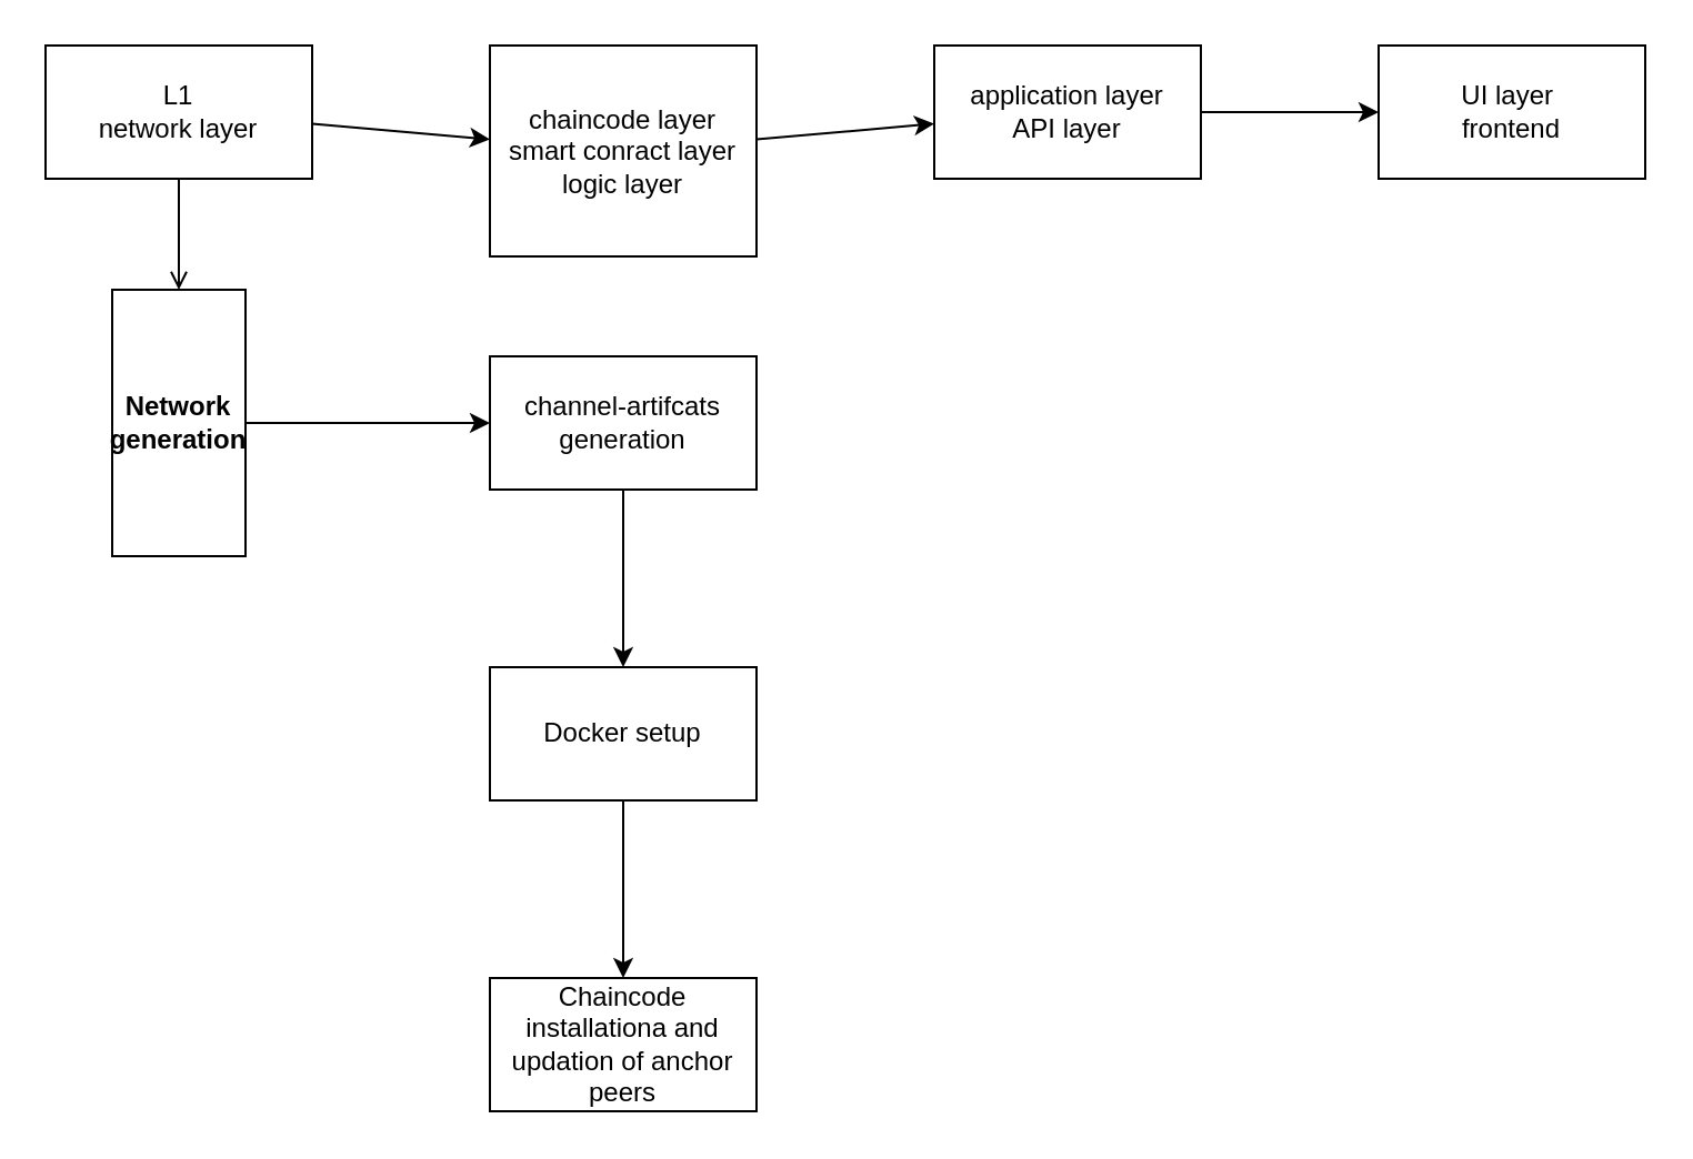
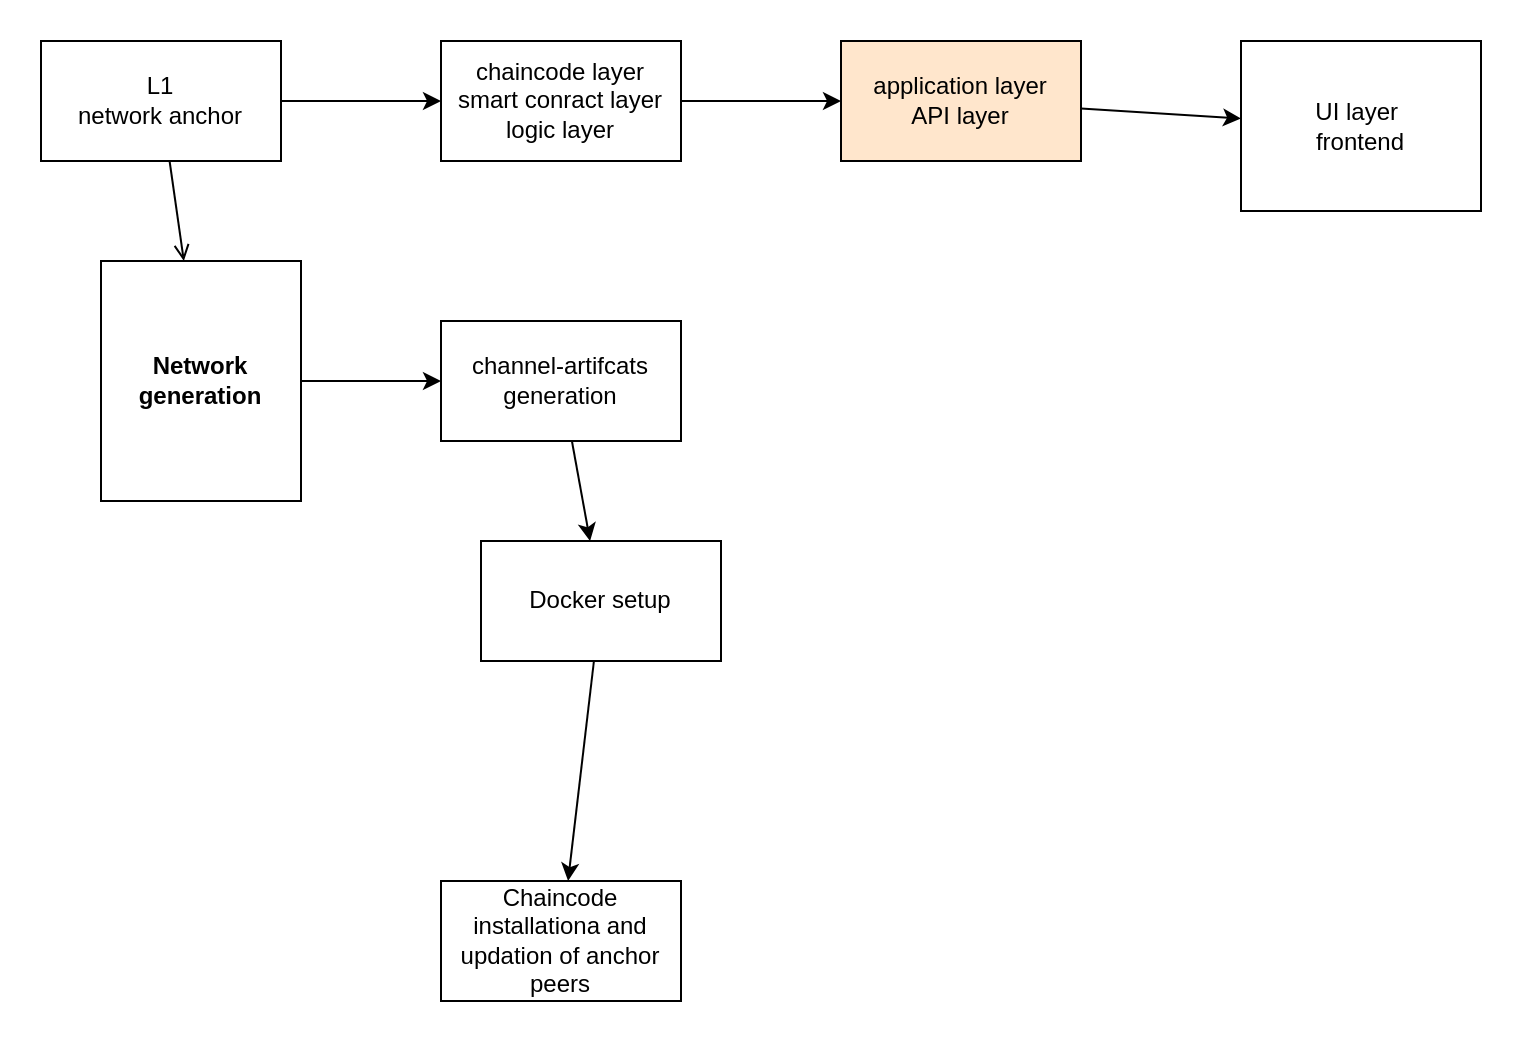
- <mxCell id="4" value="L1&lt;br&gt;network layer" style="whiteSpace=wrap;html=1;" parent="1" vertex="1"><mxGeometry x="20" y="20" width="120" height="60" as="geometry" /></mxCell>
+ <mxCell id="4" value="L1&lt;br&gt;network anchor" style="whiteSpace=wrap;html=1;" parent="1" vertex="1"><mxGeometry x="20" y="20" width="120" height="60" as="geometry" /></mxCell>
- <mxCell id="8" value="application layer&lt;br&gt;API layer&lt;br&gt;" style="whiteSpace=wrap;html=1;" parent="1" vertex="1"><mxGeometry x="420" y="20" width="120" height="60" as="geometry" /></mxCell>
+ <mxCell id="8" value="application layer&lt;br&gt;API layer&lt;br&gt;" style="whiteSpace=wrap;html=1;fillColor=#ffe6cc;" parent="1" vertex="1"><mxGeometry x="420" y="20" width="120" height="60" as="geometry" /></mxCell>
- <mxCell id="9" value="UI layer&amp;nbsp;&lt;br&gt;frontend&lt;br&gt;" style="whiteSpace=wrap;html=1;" parent="1" vertex="1"><mxGeometry x="620" y="20" width="120" height="60" as="geometry" /></mxCell>
+ <mxCell id="9" value="UI layer&amp;nbsp;&lt;br&gt;frontend&lt;br&gt;" style="whiteSpace=wrap;html=1;" parent="1" vertex="1"><mxGeometry x="620" y="20" width="120" height="85" as="geometry" /></mxCell>
- <mxCell id="6" value="chaincode layer&lt;br&gt;smart conract layer&lt;br&gt;logic layer" style="whiteSpace=wrap;html=1;" parent="1" vertex="1"><mxGeometry x="220" y="20" width="120" height="95" as="geometry" /></mxCell>
+ <mxCell id="6" value="chaincode layer&lt;br&gt;smart conract layer&lt;br&gt;logic layer" style="whiteSpace=wrap;html=1;" parent="1" vertex="1"><mxGeometry x="220" y="20" width="120" height="60" as="geometry" /></mxCell>
- <mxCell id="11" value="Network generation&lt;br&gt;" style="whiteSpace=wrap;html=1;fontStyle=1;direction=south;" parent="1" vertex="1"><mxGeometry x="50" y="130" width="60" height="120" as="geometry" /></mxCell>
+ <mxCell id="11" value="Network generation&lt;br&gt;" style="whiteSpace=wrap;html=1;fontStyle=1;direction=south;" parent="1" vertex="1"><mxGeometry x="50" y="130" width="100" height="120" as="geometry" /></mxCell>
- <mxCell id="15" value="Docker setup" style="whiteSpace=wrap;html=1;" parent="1" vertex="1"><mxGeometry x="220" y="300" width="120" height="60" as="geometry" /></mxCell>
+ <mxCell id="15" value="Docker setup" style="whiteSpace=wrap;html=1;" parent="1" vertex="1"><mxGeometry x="240" y="270" width="120" height="60" as="geometry" /></mxCell>
